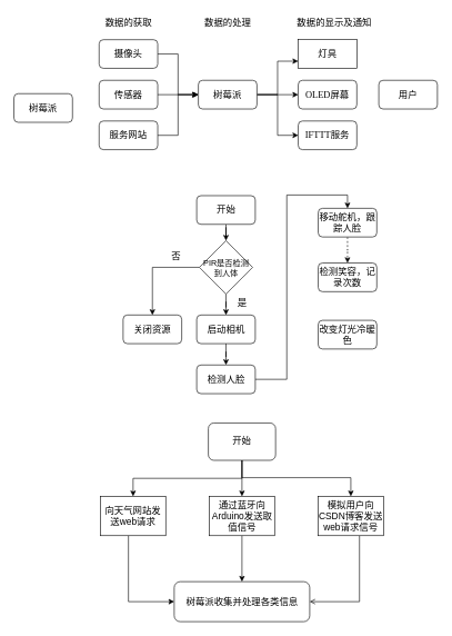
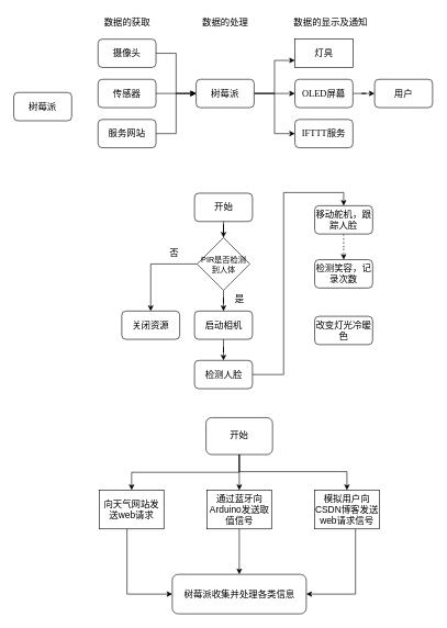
+ <mxCell id="7" value="" style="edgeStyle=orthogonalEdgeStyle;rounded=0;orthogonalLoop=1;jettySize=auto;html=1;" edge="1" parent="1" source="8" target="14"><mxGeometry relative="1" as="geometry" /></mxCell>
- <mxCell id="45" style="edgeStyle=orthogonalEdgeStyle;rounded=0;orthogonalLoop=1;jettySize=auto;html=1;entryX=1;entryY=0.5;entryDx=0;entryDy=0;endArrow=open;" edge="1" parent="1" source="46" target="47"><mxGeometry relative="1" as="geometry"><Array as="points"><mxPoint x="539" y="902" /></Array></mxGeometry></mxCell>
+ <mxCell id="45" style="edgeStyle=orthogonalEdgeStyle;rounded=0;orthogonalLoop=1;jettySize=auto;html=1;entryX=1;entryY=0.5;entryDx=0;entryDy=0;" edge="1" parent="1" source="46" target="47"><mxGeometry relative="1" as="geometry"><Array as="points"><mxPoint x="539" y="902" /></Array></mxGeometry></mxCell>
